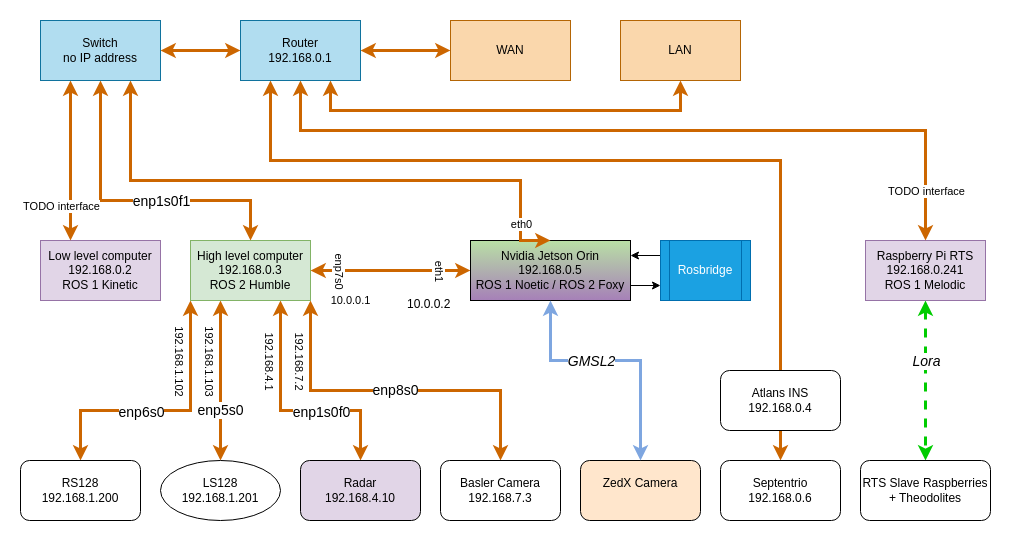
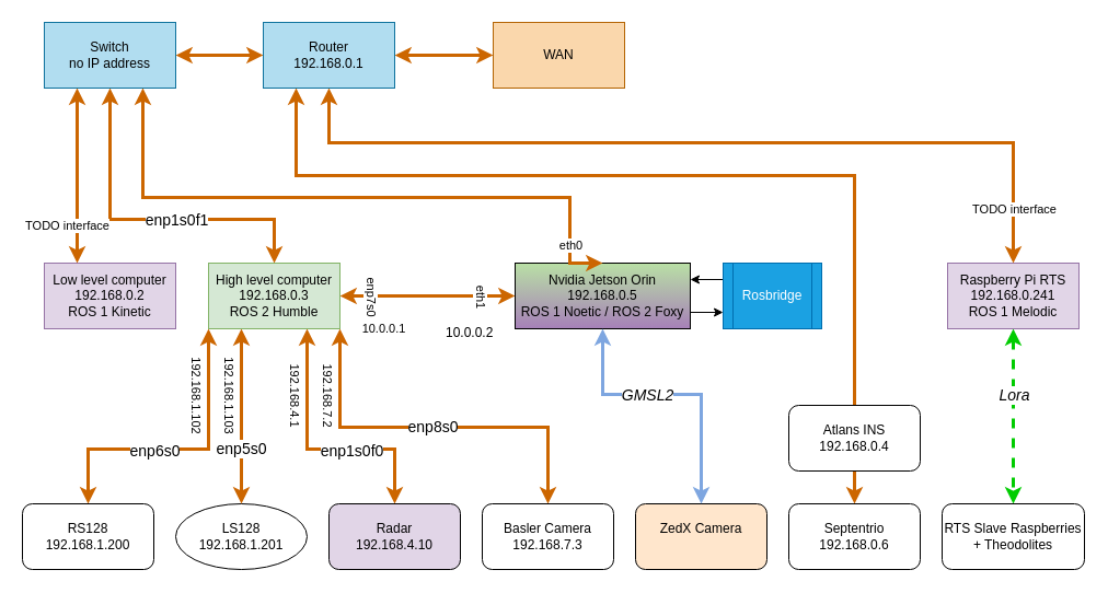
- <mxCell id="40" value="LAN" style="rounded=0;whiteSpace=wrap;html=1;fillColor=#fad7ac;strokeColor=#b46504;" parent="1" vertex="1"><mxGeometry x="620" width="120" height="60" as="geometry" y="20" /></mxCell>
- <mxCell id="29" style="edgeStyle=orthogonalEdgeStyle;rounded=0;orthogonalLoop=1;jettySize=auto;html=1;exitX=0.75;exitY=1;exitDx=0;exitDy=0;entryX=0.5;entryY=1;entryDx=0;entryDy=0;startArrow=classic;startFill=1;strokeWidth=3;strokeColor=#CC6600;" parent="1" source="30" target="40" edge="1"><mxGeometry relative="1" as="geometry"><Array as="points"><mxPoint x="330" y="110" /><mxPoint x="680" y="110" /></Array></mxGeometry></mxCell>
